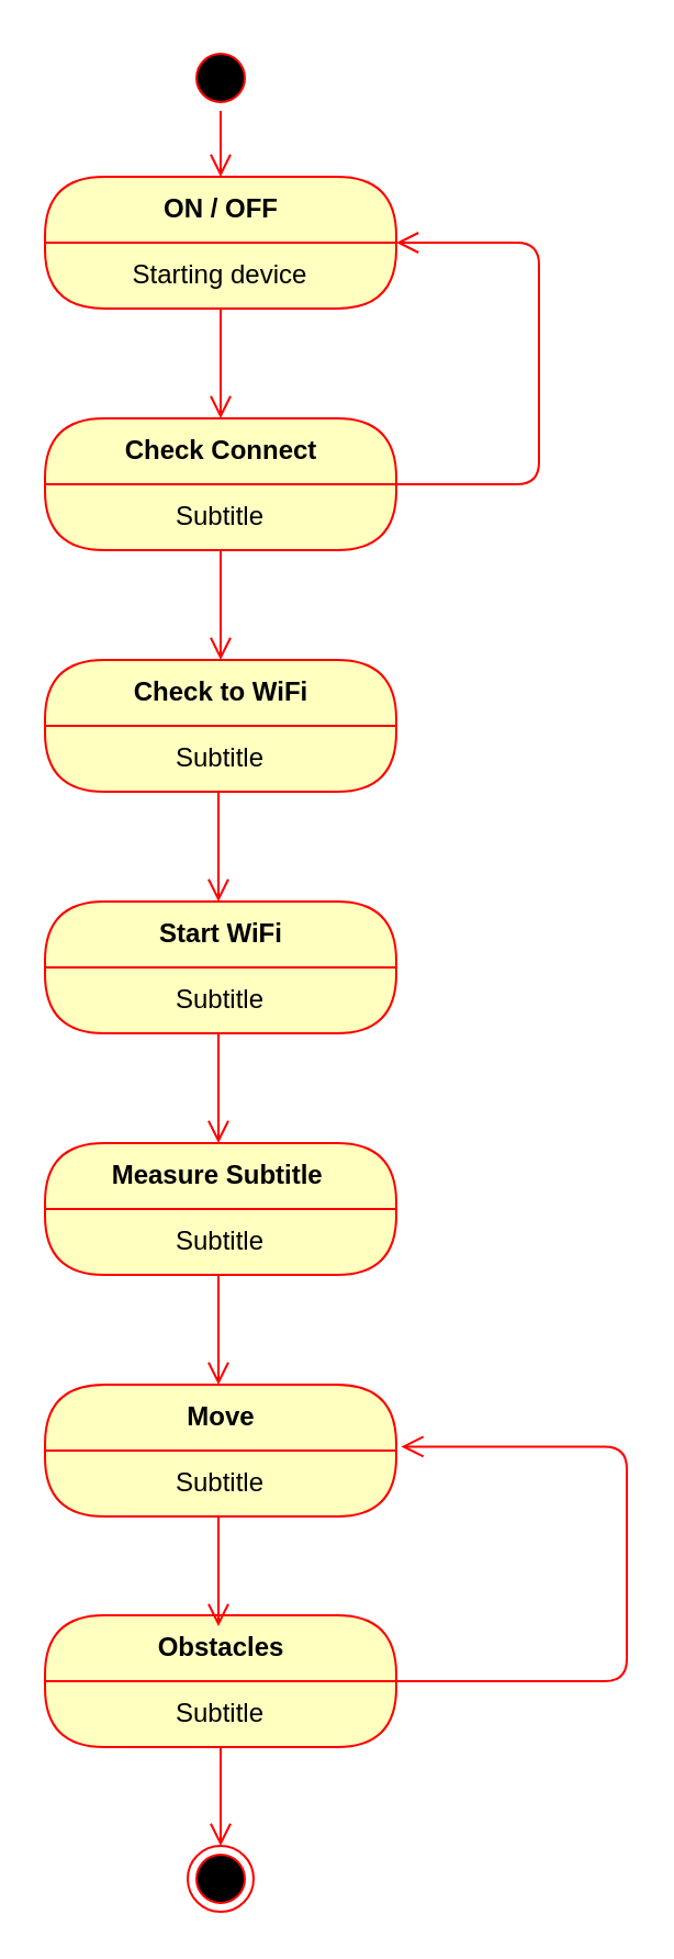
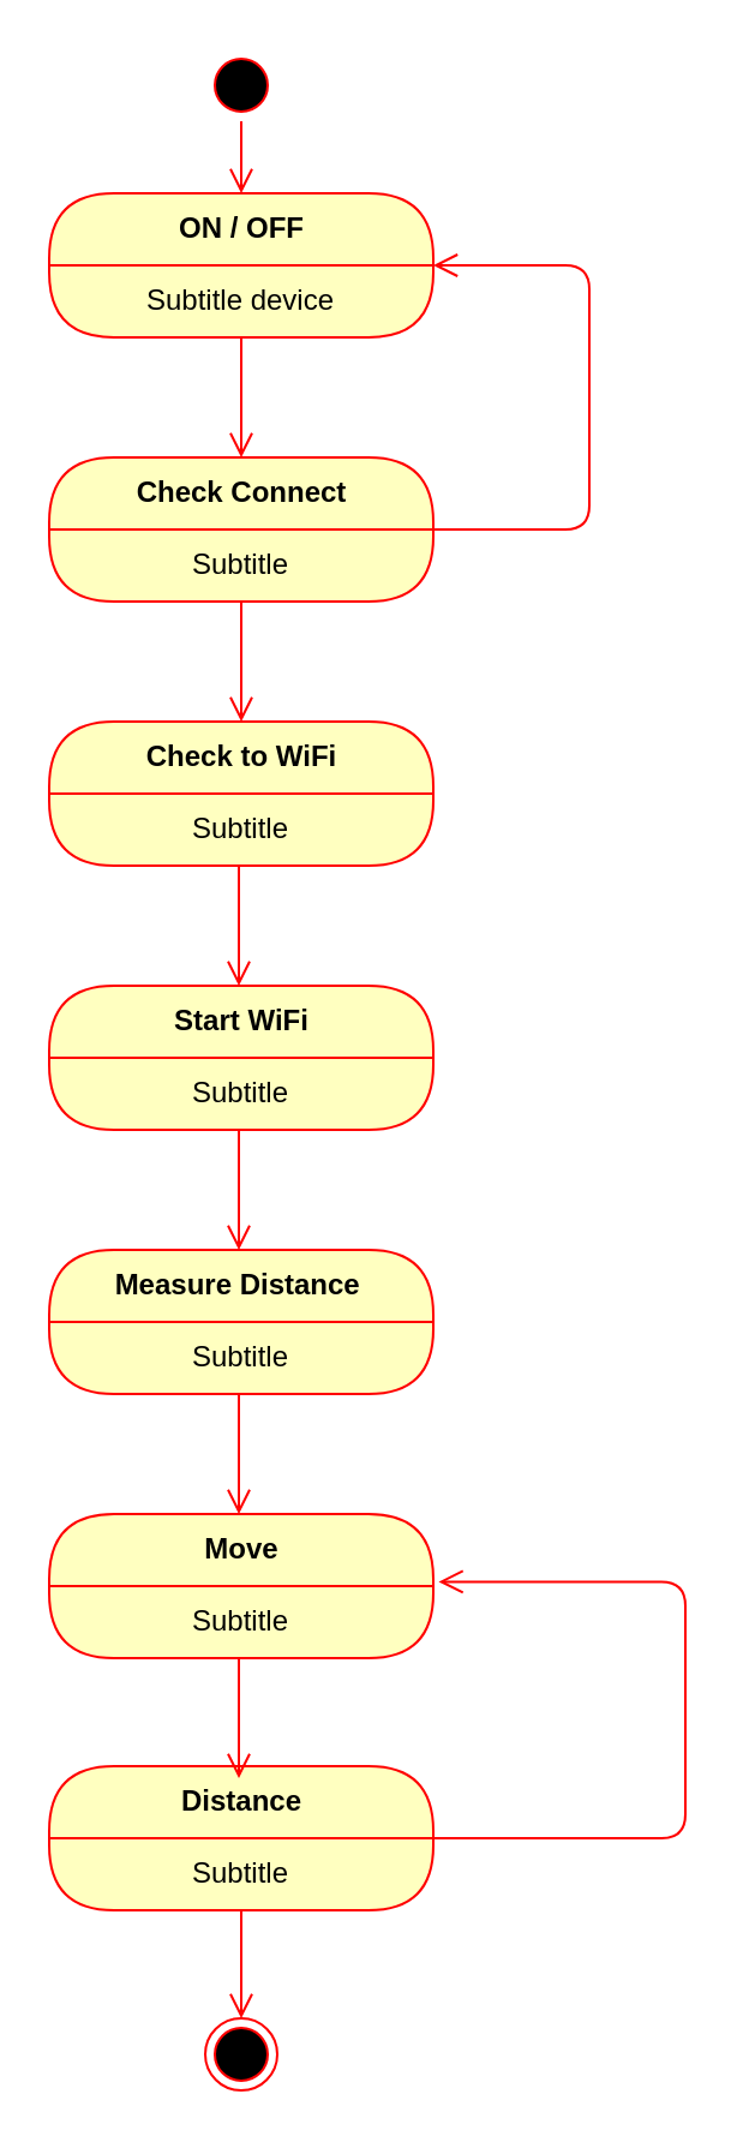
- <mxCell id="5" value="Starting device" style="text;html=1;strokeColor=none;fillColor=none;align=center;verticalAlign=middle;spacingLeft=4;spacingRight=4;whiteSpace=wrap;overflow=hidden;rotatable=0;fontColor=#000000;" vertex="1" parent="4"><mxGeometry y="30" width="160" height="30" as="geometry" /></mxCell>
+ <mxCell id="5" value="Subtitle device" style="text;html=1;strokeColor=none;fillColor=none;align=center;verticalAlign=middle;spacingLeft=4;spacingRight=4;whiteSpace=wrap;overflow=hidden;rotatable=0;fontColor=#000000;" vertex="1" parent="4"><mxGeometry y="30" width="160" height="30" as="geometry" /></mxCell>
- <mxCell id="11" value="Measure Subtitle&amp;nbsp;" style="swimlane;html=1;fontStyle=1;align=center;verticalAlign=middle;childLayout=stackLayout;horizontal=1;startSize=30;horizontalStack=0;resizeParent=0;resizeLast=1;container=0;fontColor=#000000;collapsible=0;rounded=1;arcSize=30;strokeColor=#ff0000;fillColor=#ffffc0;swimlaneFillColor=#ffffc0;" vertex="1" parent="1"><mxGeometry x="20" y="520" width="160" height="60" as="geometry" /></mxCell>
+ <mxCell id="11" value="Measure Distance&amp;nbsp;" style="swimlane;html=1;fontStyle=1;align=center;verticalAlign=middle;childLayout=stackLayout;horizontal=1;startSize=30;horizontalStack=0;resizeParent=0;resizeLast=1;container=0;fontColor=#000000;collapsible=0;rounded=1;arcSize=30;strokeColor=#ff0000;fillColor=#ffffc0;swimlaneFillColor=#ffffc0;" vertex="1" parent="1"><mxGeometry x="20" y="520" width="160" height="60" as="geometry" /></mxCell>
- <mxCell id="24" value="Obstacles" style="swimlane;html=1;fontStyle=1;align=center;verticalAlign=middle;childLayout=stackLayout;horizontal=1;startSize=30;horizontalStack=0;resizeParent=0;resizeLast=1;container=0;fontColor=#000000;collapsible=0;rounded=1;arcSize=30;strokeColor=#ff0000;fillColor=#ffffc0;swimlaneFillColor=#ffffc0;" vertex="1" parent="1"><mxGeometry x="20" y="735" width="160" height="60" as="geometry" /></mxCell>
+ <mxCell id="24" value="Distance" style="swimlane;html=1;fontStyle=1;align=center;verticalAlign=middle;childLayout=stackLayout;horizontal=1;startSize=30;horizontalStack=0;resizeParent=0;resizeLast=1;container=0;fontColor=#000000;collapsible=0;rounded=1;arcSize=30;strokeColor=#ff0000;fillColor=#ffffc0;swimlaneFillColor=#ffffc0;" vertex="1" parent="1"><mxGeometry x="20" y="735" width="160" height="60" as="geometry" /></mxCell>
